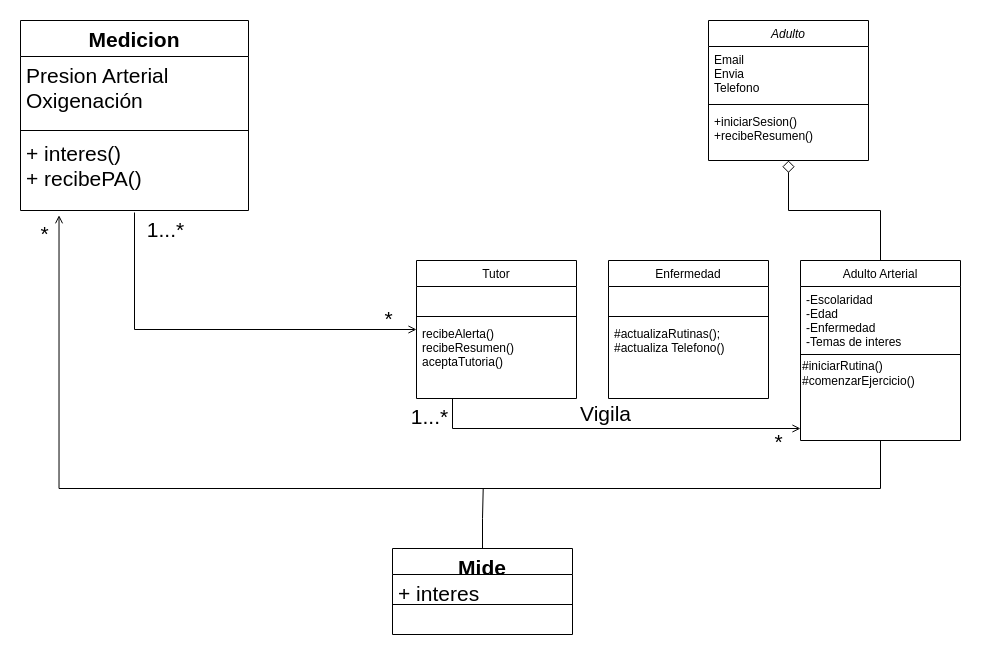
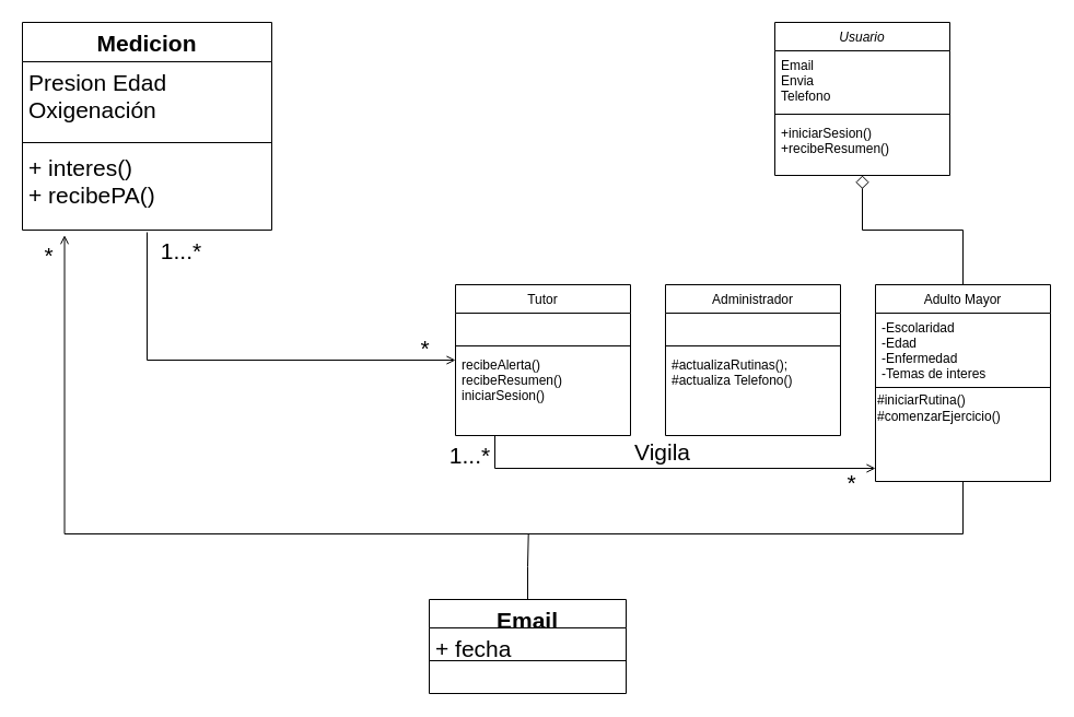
- <mxCell id="2" value="Adulto" style="swimlane;fontStyle=2;align=center;verticalAlign=top;childLayout=stackLayout;horizontal=1;startSize=26;horizontalStack=0;resizeParent=1;resizeLast=0;collapsible=1;marginBottom=0;rounded=0;shadow=0;strokeWidth=1;" parent="1" vertex="1"><mxGeometry x="708" y="20" width="160" height="140" as="geometry"><mxRectangle x="230" y="140" width="160" height="26" as="alternateBounds" /></mxGeometry></mxCell>
+ <mxCell id="2" value="Usuario" style="swimlane;fontStyle=2;align=center;verticalAlign=top;childLayout=stackLayout;horizontal=1;startSize=26;horizontalStack=0;resizeParent=1;resizeLast=0;collapsible=1;marginBottom=0;rounded=0;shadow=0;strokeWidth=1;" parent="1" vertex="1"><mxGeometry x="708" y="20" width="160" height="140" as="geometry"><mxRectangle x="230" y="140" width="160" height="26" as="alternateBounds" /></mxGeometry></mxCell>
- <mxCell id="22" value="Presion Arterial&#10;Oxigenación" style="text;strokeColor=none;fillColor=none;align=left;verticalAlign=top;spacingLeft=4;spacingRight=4;overflow=hidden;rotatable=0;points=[[0,0.5],[1,0.5]];portConstraint=eastwest;fontSize=21;" parent="21" vertex="1"><mxGeometry y="36" width="228" height="70" as="geometry" /></mxCell>
+ <mxCell id="22" value="Presion Edad&#10;Oxigenación" style="text;strokeColor=none;fillColor=none;align=left;verticalAlign=top;spacingLeft=4;spacingRight=4;overflow=hidden;rotatable=0;points=[[0,0.5],[1,0.5]];portConstraint=eastwest;fontSize=21;" parent="21" vertex="1"><mxGeometry y="36" width="228" height="70" as="geometry" /></mxCell>
- <mxCell id="6" value="Enfermedad" style="swimlane;fontStyle=0;align=center;verticalAlign=top;childLayout=stackLayout;horizontal=1;startSize=26;horizontalStack=0;resizeParent=1;resizeLast=0;collapsible=1;marginBottom=0;rounded=0;shadow=0;strokeWidth=1;" parent="1" vertex="1"><mxGeometry x="608" y="260" width="160" height="138" as="geometry"><mxRectangle x="130" y="380" width="160" height="26" as="alternateBounds" /></mxGeometry></mxCell>
+ <mxCell id="6" value="Administrador" style="swimlane;fontStyle=0;align=center;verticalAlign=top;childLayout=stackLayout;horizontal=1;startSize=26;horizontalStack=0;resizeParent=1;resizeLast=0;collapsible=1;marginBottom=0;rounded=0;shadow=0;strokeWidth=1;" parent="1" vertex="1"><mxGeometry x="608" y="260" width="160" height="138" as="geometry"><mxRectangle x="130" y="380" width="160" height="26" as="alternateBounds" /></mxGeometry></mxCell>
- <mxCell id="10" value="Adulto Arterial" style="swimlane;fontStyle=0;align=center;verticalAlign=top;childLayout=stackLayout;horizontal=1;startSize=26;horizontalStack=0;resizeParent=1;resizeLast=0;collapsible=1;marginBottom=0;rounded=0;shadow=0;strokeWidth=1;" parent="1" vertex="1"><mxGeometry x="800" y="260" width="160" height="180" as="geometry"><mxRectangle x="340" y="380" width="170" height="26" as="alternateBounds" /></mxGeometry></mxCell>
+ <mxCell id="10" value="Adulto Mayor" style="swimlane;fontStyle=0;align=center;verticalAlign=top;childLayout=stackLayout;horizontal=1;startSize=26;horizontalStack=0;resizeParent=1;resizeLast=0;collapsible=1;marginBottom=0;rounded=0;shadow=0;strokeWidth=1;" parent="1" vertex="1"><mxGeometry x="800" y="260" width="160" height="180" as="geometry"><mxRectangle x="340" y="380" width="170" height="26" as="alternateBounds" /></mxGeometry></mxCell>
- <mxCell id="18" value="recibeAlerta()&#10;recibeResumen()&#10;aceptaTutoria()" style="text;align=left;verticalAlign=top;spacingLeft=4;spacingRight=4;overflow=hidden;rotatable=0;points=[[0,0.5],[1,0.5]];portConstraint=eastwest;" parent="15" vertex="1"><mxGeometry y="60" width="160" height="72" as="geometry" /></mxCell>
+ <mxCell id="18" value="recibeAlerta()&#10;recibeResumen()&#10;iniciarSesion()" style="text;align=left;verticalAlign=top;spacingLeft=4;spacingRight=4;overflow=hidden;rotatable=0;points=[[0,0.5],[1,0.5]];portConstraint=eastwest;" parent="15" vertex="1"><mxGeometry y="60" width="160" height="72" as="geometry" /></mxCell>
- <mxCell id="33" value="Mide" style="swimlane;fontStyle=1;align=center;verticalAlign=top;childLayout=stackLayout;horizontal=1;startSize=26;horizontalStack=0;resizeParent=1;resizeParentMax=0;resizeLast=0;collapsible=1;marginBottom=0;fontSize=21;" parent="1" vertex="1"><mxGeometry x="392" y="548" width="180" height="86" as="geometry" /></mxCell>
+ <mxCell id="33" value="Email" style="swimlane;fontStyle=1;align=center;verticalAlign=top;childLayout=stackLayout;horizontal=1;startSize=26;horizontalStack=0;resizeParent=1;resizeParentMax=0;resizeLast=0;collapsible=1;marginBottom=0;fontSize=21;" parent="1" vertex="1"><mxGeometry x="392" y="548" width="180" height="86" as="geometry" /></mxCell>
- <mxCell id="34" value="+ interes" style="text;strokeColor=none;fillColor=none;align=left;verticalAlign=top;spacingLeft=4;spacingRight=4;overflow=hidden;rotatable=0;points=[[0,0.5],[1,0.5]];portConstraint=eastwest;fontSize=21;" parent="33" vertex="1"><mxGeometry y="26" width="180" height="26" as="geometry" /></mxCell>
+ <mxCell id="34" value="+ fecha" style="text;strokeColor=none;fillColor=none;align=left;verticalAlign=top;spacingLeft=4;spacingRight=4;overflow=hidden;rotatable=0;points=[[0,0.5],[1,0.5]];portConstraint=eastwest;fontSize=21;" parent="33" vertex="1"><mxGeometry y="26" width="180" height="26" as="geometry" /></mxCell>
